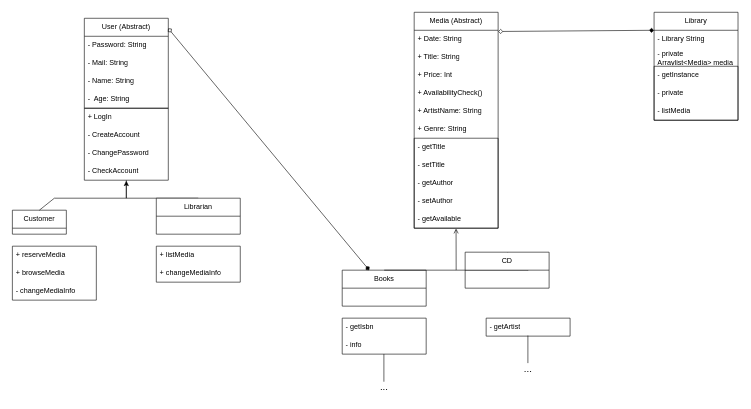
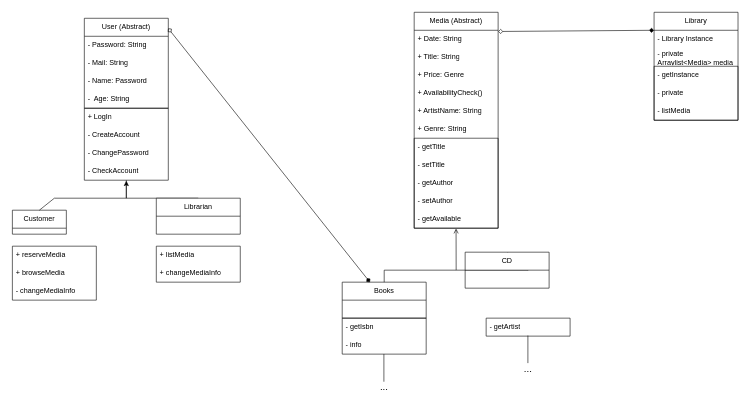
- <mxCell id="51" value="- Library String" style="text;strokeColor=none;fillColor=none;align=left;verticalAlign=middle;spacingLeft=4;spacingRight=4;overflow=hidden;points=[[0,0.5],[1,0.5]];portConstraint=eastwest;rotatable=0;whiteSpace=wrap;html=1;" vertex="1" parent="50"><mxGeometry y="30" width="140" height="30" as="geometry" /></mxCell>
+ <mxCell id="51" value="- Library Instance" style="text;strokeColor=none;fillColor=none;align=left;verticalAlign=middle;spacingLeft=4;spacingRight=4;overflow=hidden;points=[[0,0.5],[1,0.5]];portConstraint=eastwest;rotatable=0;whiteSpace=wrap;html=1;" vertex="1" parent="50"><mxGeometry y="30" width="140" height="30" as="geometry" /></mxCell>
- <mxCell id="10" value="+ Price: Int" style="text;strokeColor=none;fillColor=none;align=left;verticalAlign=middle;spacingLeft=4;spacingRight=4;overflow=hidden;points=[[0,0.5],[1,0.5]];portConstraint=eastwest;rotatable=0;whiteSpace=wrap;html=1;" parent="7" vertex="1"><mxGeometry y="90" width="140" height="30" as="geometry" /></mxCell>
+ <mxCell id="10" value="+ Price: Genre" style="text;strokeColor=none;fillColor=none;align=left;verticalAlign=middle;spacingLeft=4;spacingRight=4;overflow=hidden;points=[[0,0.5],[1,0.5]];portConstraint=eastwest;rotatable=0;whiteSpace=wrap;html=1;" parent="7" vertex="1"><mxGeometry y="90" width="140" height="30" as="geometry" /></mxCell>
- <mxCell id="5" value="- Name: String" style="text;strokeColor=none;fillColor=none;align=left;verticalAlign=middle;spacingLeft=4;spacingRight=4;overflow=hidden;points=[[0,0.5],[1,0.5]];portConstraint=eastwest;rotatable=0;whiteSpace=wrap;html=1;" parent="2" vertex="1"><mxGeometry y="90" width="140" height="30" as="geometry" /></mxCell>
+ <mxCell id="5" value="- Name: Password" style="text;strokeColor=none;fillColor=none;align=left;verticalAlign=middle;spacingLeft=4;spacingRight=4;overflow=hidden;points=[[0,0.5],[1,0.5]];portConstraint=eastwest;rotatable=0;whiteSpace=wrap;html=1;" parent="2" vertex="1"><mxGeometry y="90" width="140" height="30" as="geometry" /></mxCell>
- <mxCell id="20" value="Books" style="swimlane;fontStyle=0;childLayout=stackLayout;horizontal=1;startSize=30;horizontalStack=0;resizeParent=1;resizeParentMax=0;resizeLast=0;collapsible=1;marginBottom=0;whiteSpace=wrap;html=1;" parent="1" vertex="1"><mxGeometry x="570" y="450" width="140" height="60" as="geometry" /></mxCell>
+ <mxCell id="20" value="Books" style="swimlane;fontStyle=0;childLayout=stackLayout;horizontal=1;startSize=30;horizontalStack=0;resizeParent=1;resizeParentMax=0;resizeLast=0;collapsible=1;marginBottom=0;whiteSpace=wrap;html=1;" parent="1" vertex="1"><mxGeometry x="570" y="470" width="140" height="60" as="geometry" /></mxCell>
